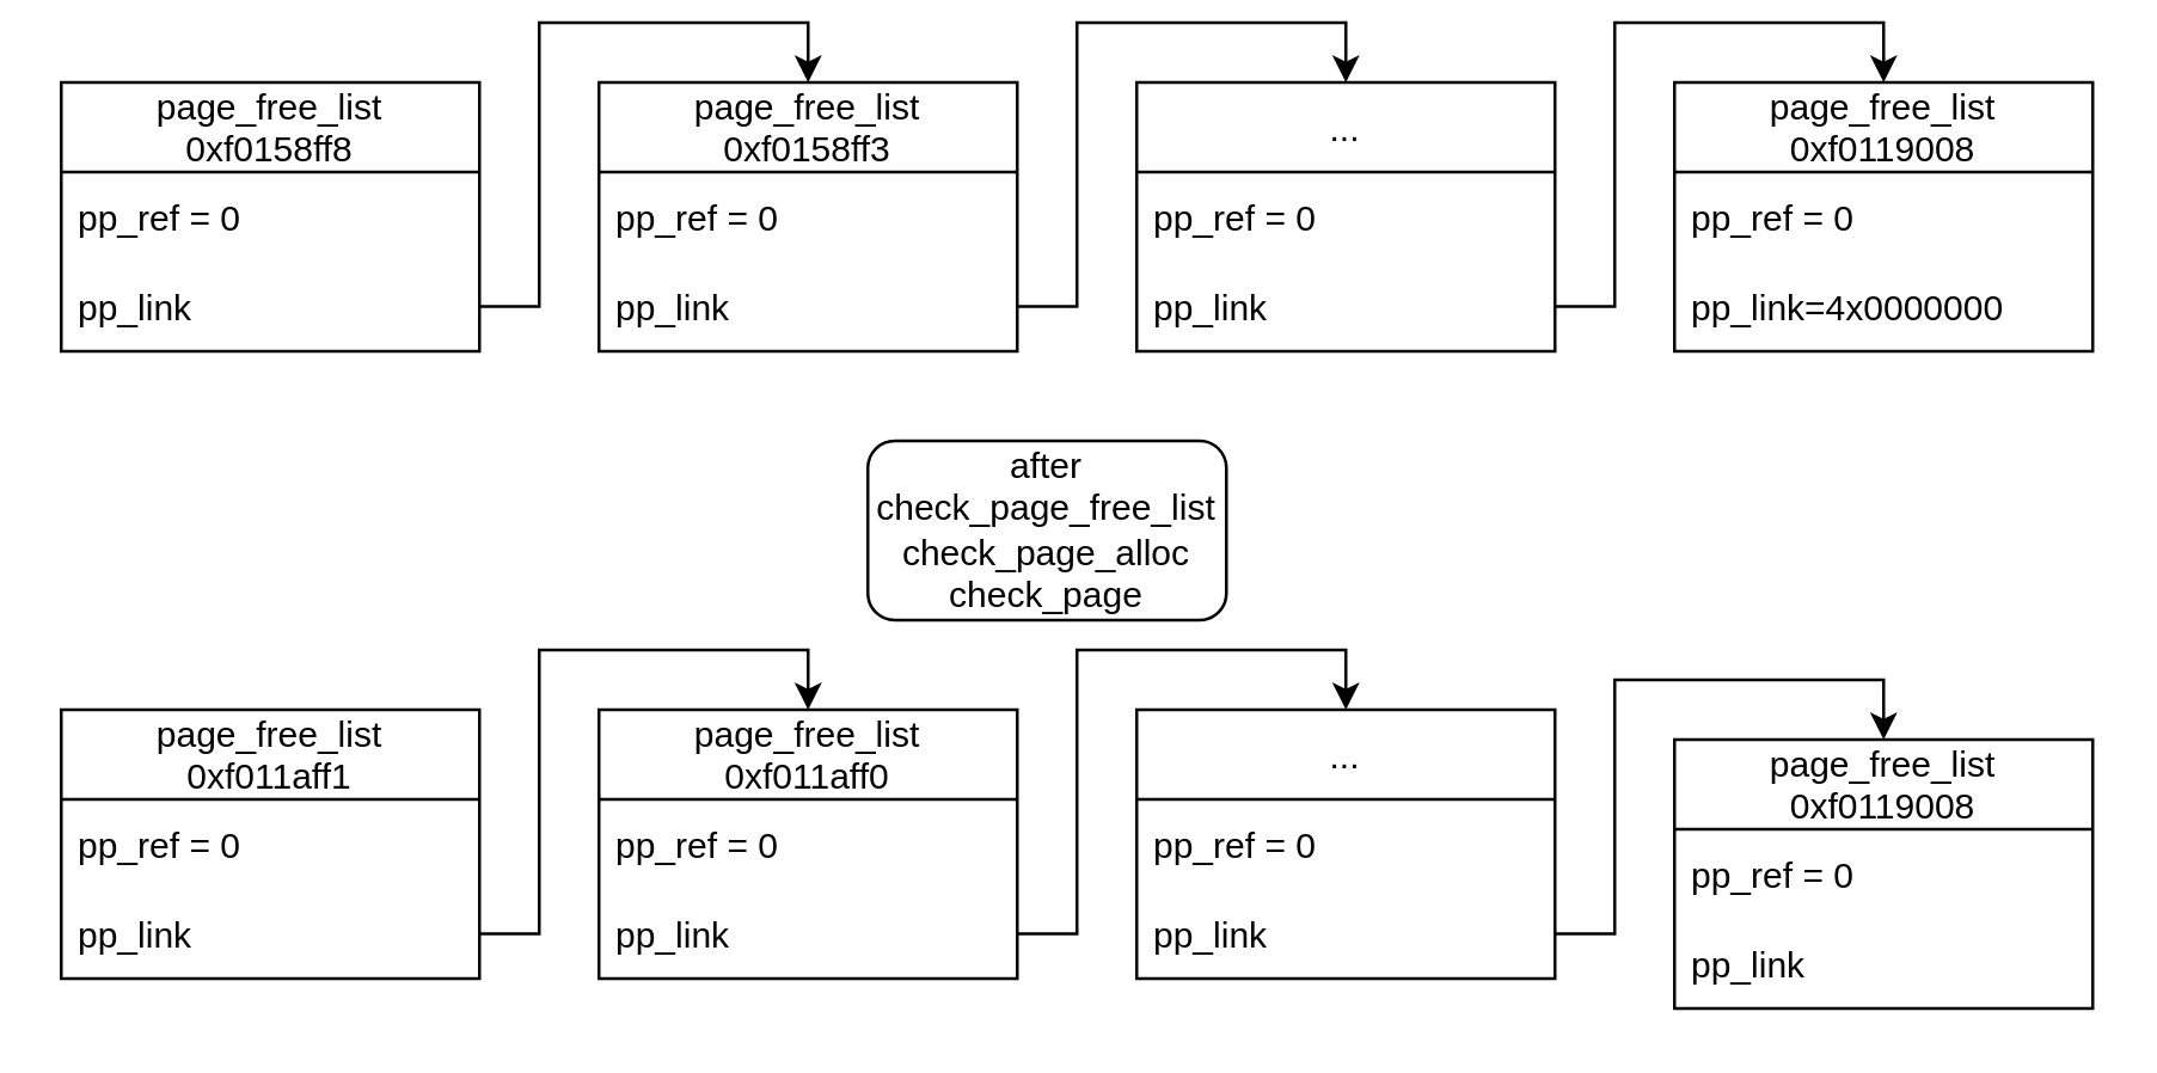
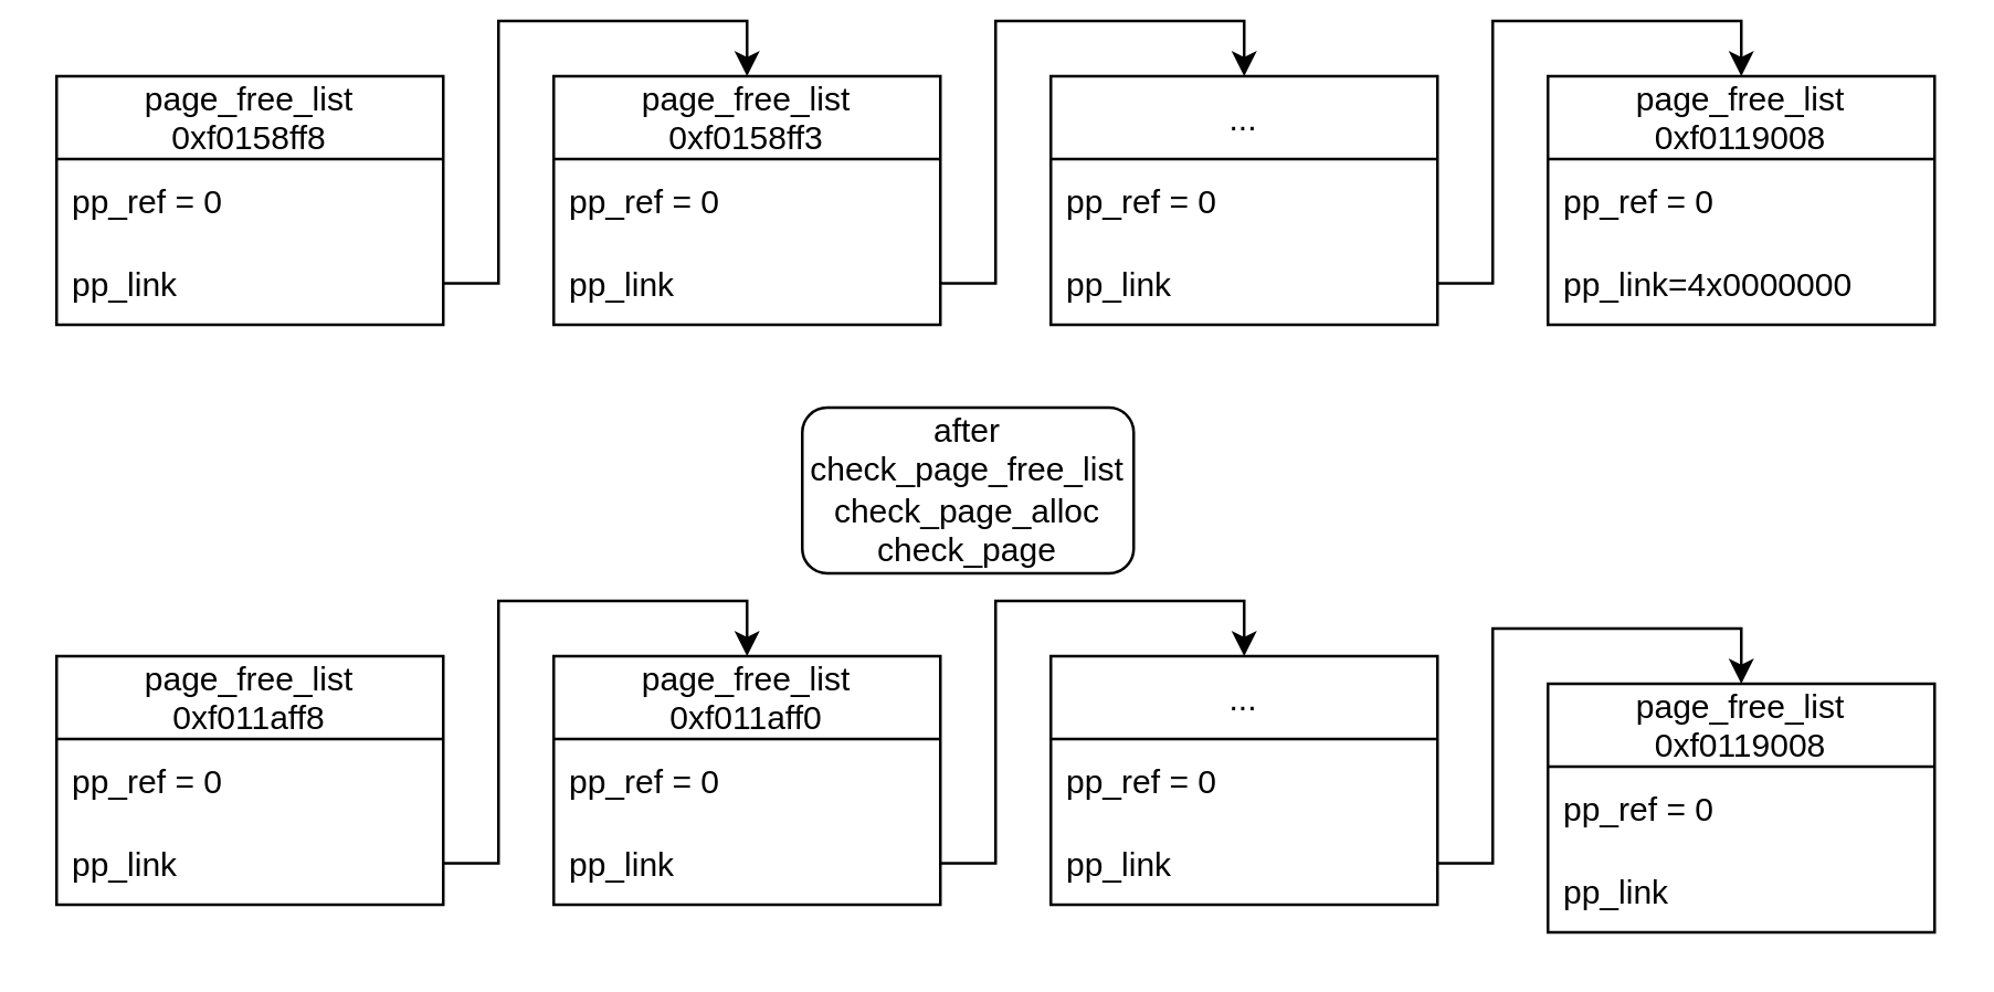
- <mxCell id="17" value="page_free_list&#10;0xf011aff1" style="swimlane;fontStyle=0;childLayout=stackLayout;horizontal=1;startSize=30;horizontalStack=0;resizeParent=1;resizeParentMax=0;resizeLast=0;collapsible=1;marginBottom=0;" parent="1" vertex="1"><mxGeometry x="20" y="230" width="140" height="90" as="geometry" /></mxCell>
+ <mxCell id="17" value="page_free_list&#10;0xf011aff8" style="swimlane;fontStyle=0;childLayout=stackLayout;horizontal=1;startSize=30;horizontalStack=0;resizeParent=1;resizeParentMax=0;resizeLast=0;collapsible=1;marginBottom=0;" parent="1" vertex="1"><mxGeometry x="20" y="230" width="140" height="90" as="geometry" /></mxCell>
